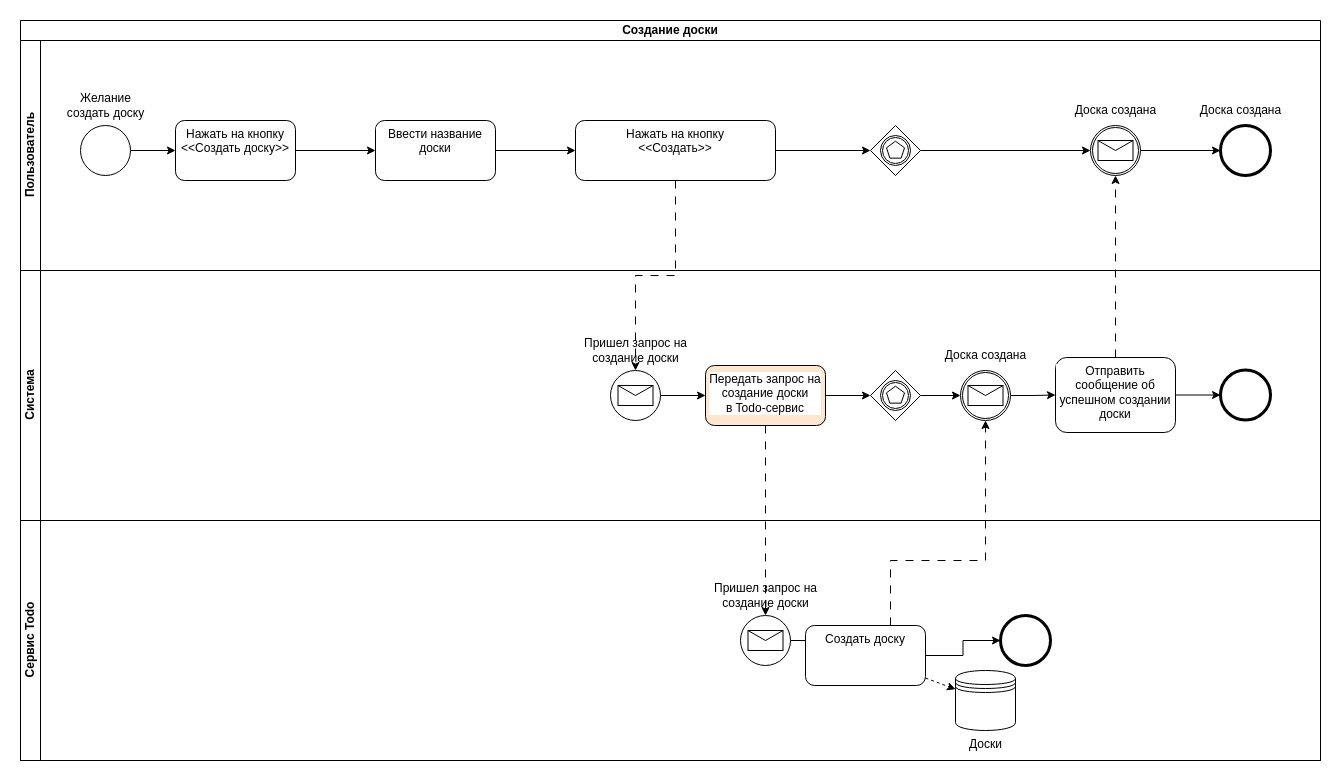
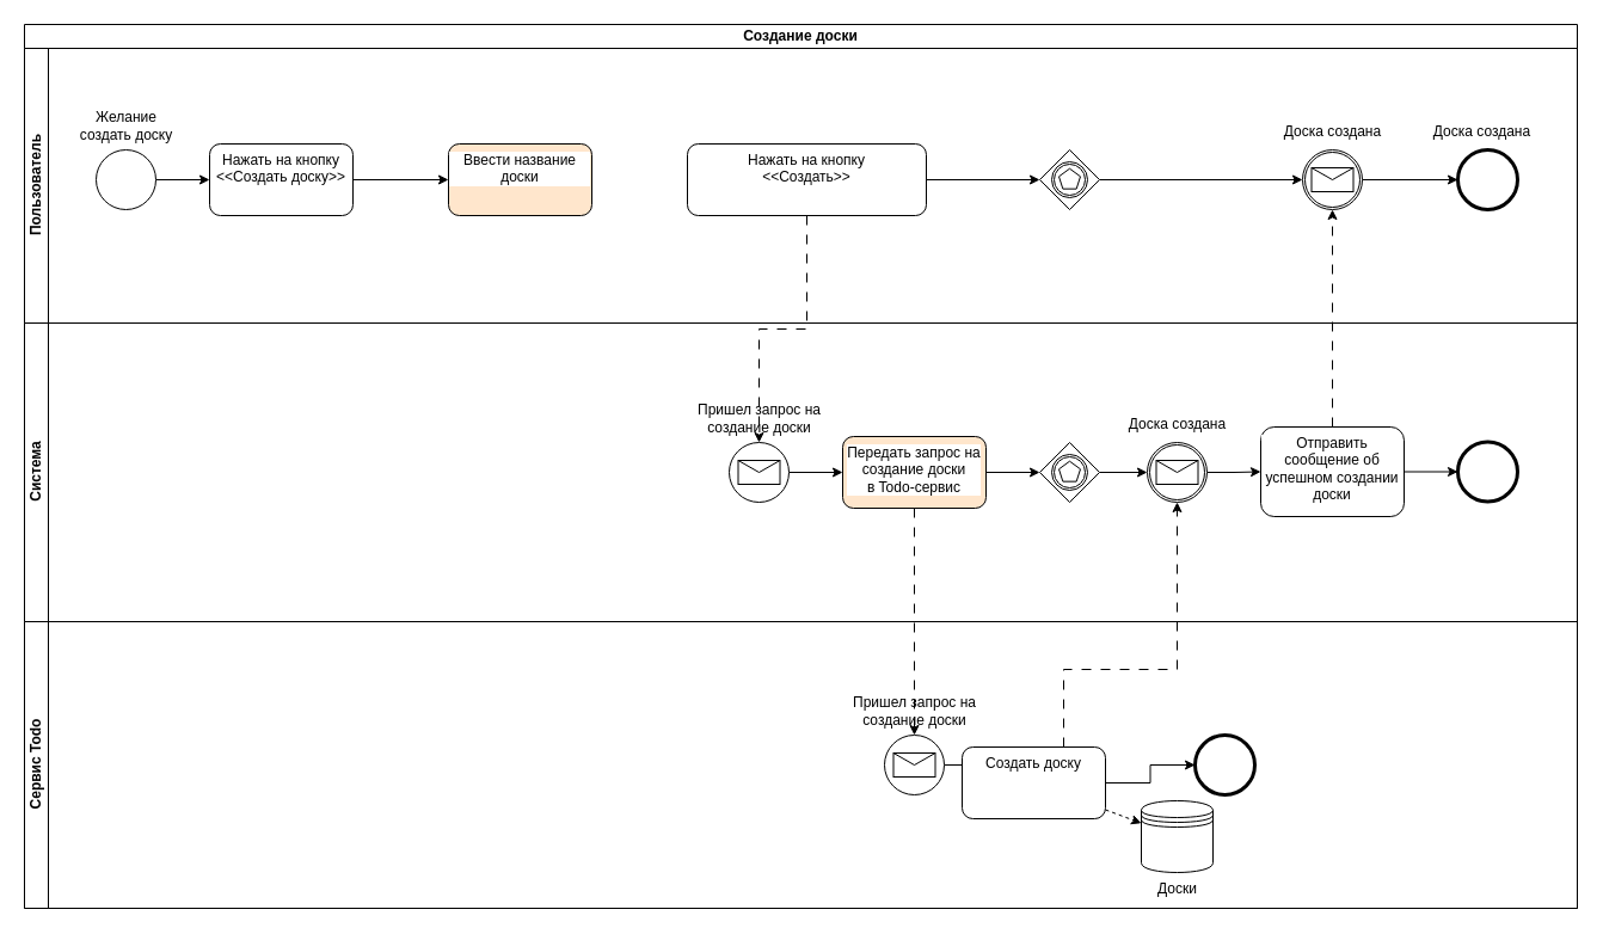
- <mxCell id="10" value="Ввести название доски" style="rounded=1;whiteSpace=wrap;html=1;verticalAlign=top;labelBackgroundColor=#ffffff;" parent="3" vertex="1"><mxGeometry x="355" y="80" width="120" height="60" as="geometry" /></mxCell>
+ <mxCell id="10" value="Ввести название доски" style="rounded=1;whiteSpace=wrap;html=1;verticalAlign=top;labelBackgroundColor=#ffffff;fillColor=#ffe6cc;" parent="3" vertex="1"><mxGeometry x="355" y="80" width="120" height="60" as="geometry" /></mxCell>
- <mxCell id="9" value="" style="edgeStyle=orthogonalEdgeStyle;rounded=0;orthogonalLoop=1;jettySize=auto;html=1;" parent="3" source="10" target="12" edge="1"><mxGeometry relative="1" as="geometry" /></mxCell>
